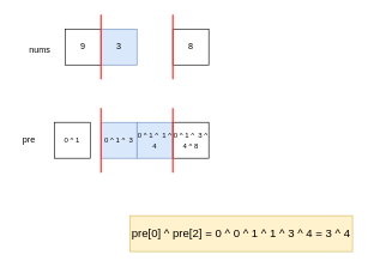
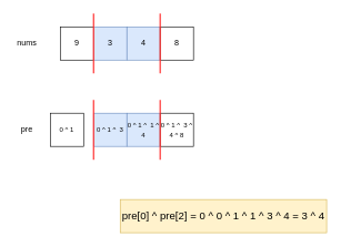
+ <mxCell id="4" value="4" style="whiteSpace=wrap;html=1;aspect=fixed;fillColor=#dae8fc;strokeColor=#6c8ebf;" vertex="1" parent="1"><mxGeometry x="190" y="40" width="50" height="50" as="geometry" /></mxCell>
- <mxCell id="14" value="nums" style="text;html=1;strokeColor=none;fillColor=none;align=center;verticalAlign=middle;whiteSpace=wrap;rounded=0;" vertex="1" parent="1"><mxGeometry x="35" y="60" width="40" height="20" as="geometry" /></mxCell>
+ <mxCell id="14" value="nums" style="text;html=1;strokeColor=none;fillColor=none;align=center;verticalAlign=middle;whiteSpace=wrap;rounded=0;" vertex="1" parent="1"><mxGeometry x="20" y="55" width="40" height="20" as="geometry" /></mxCell>
